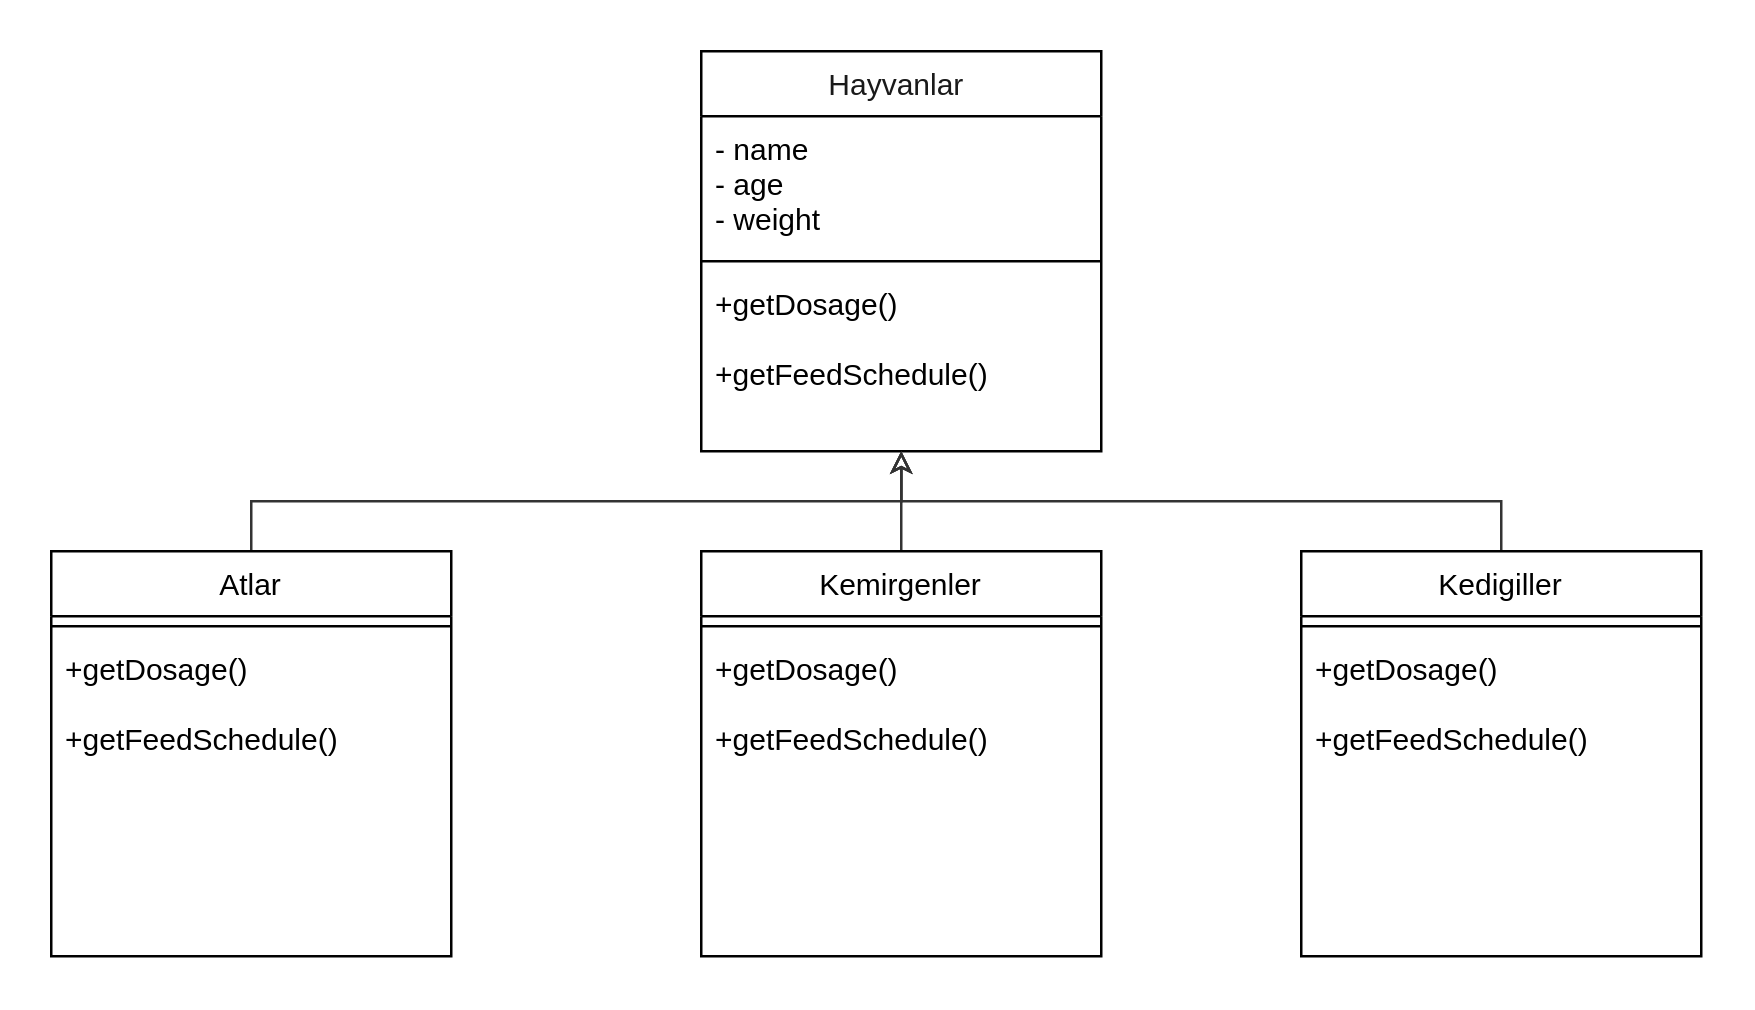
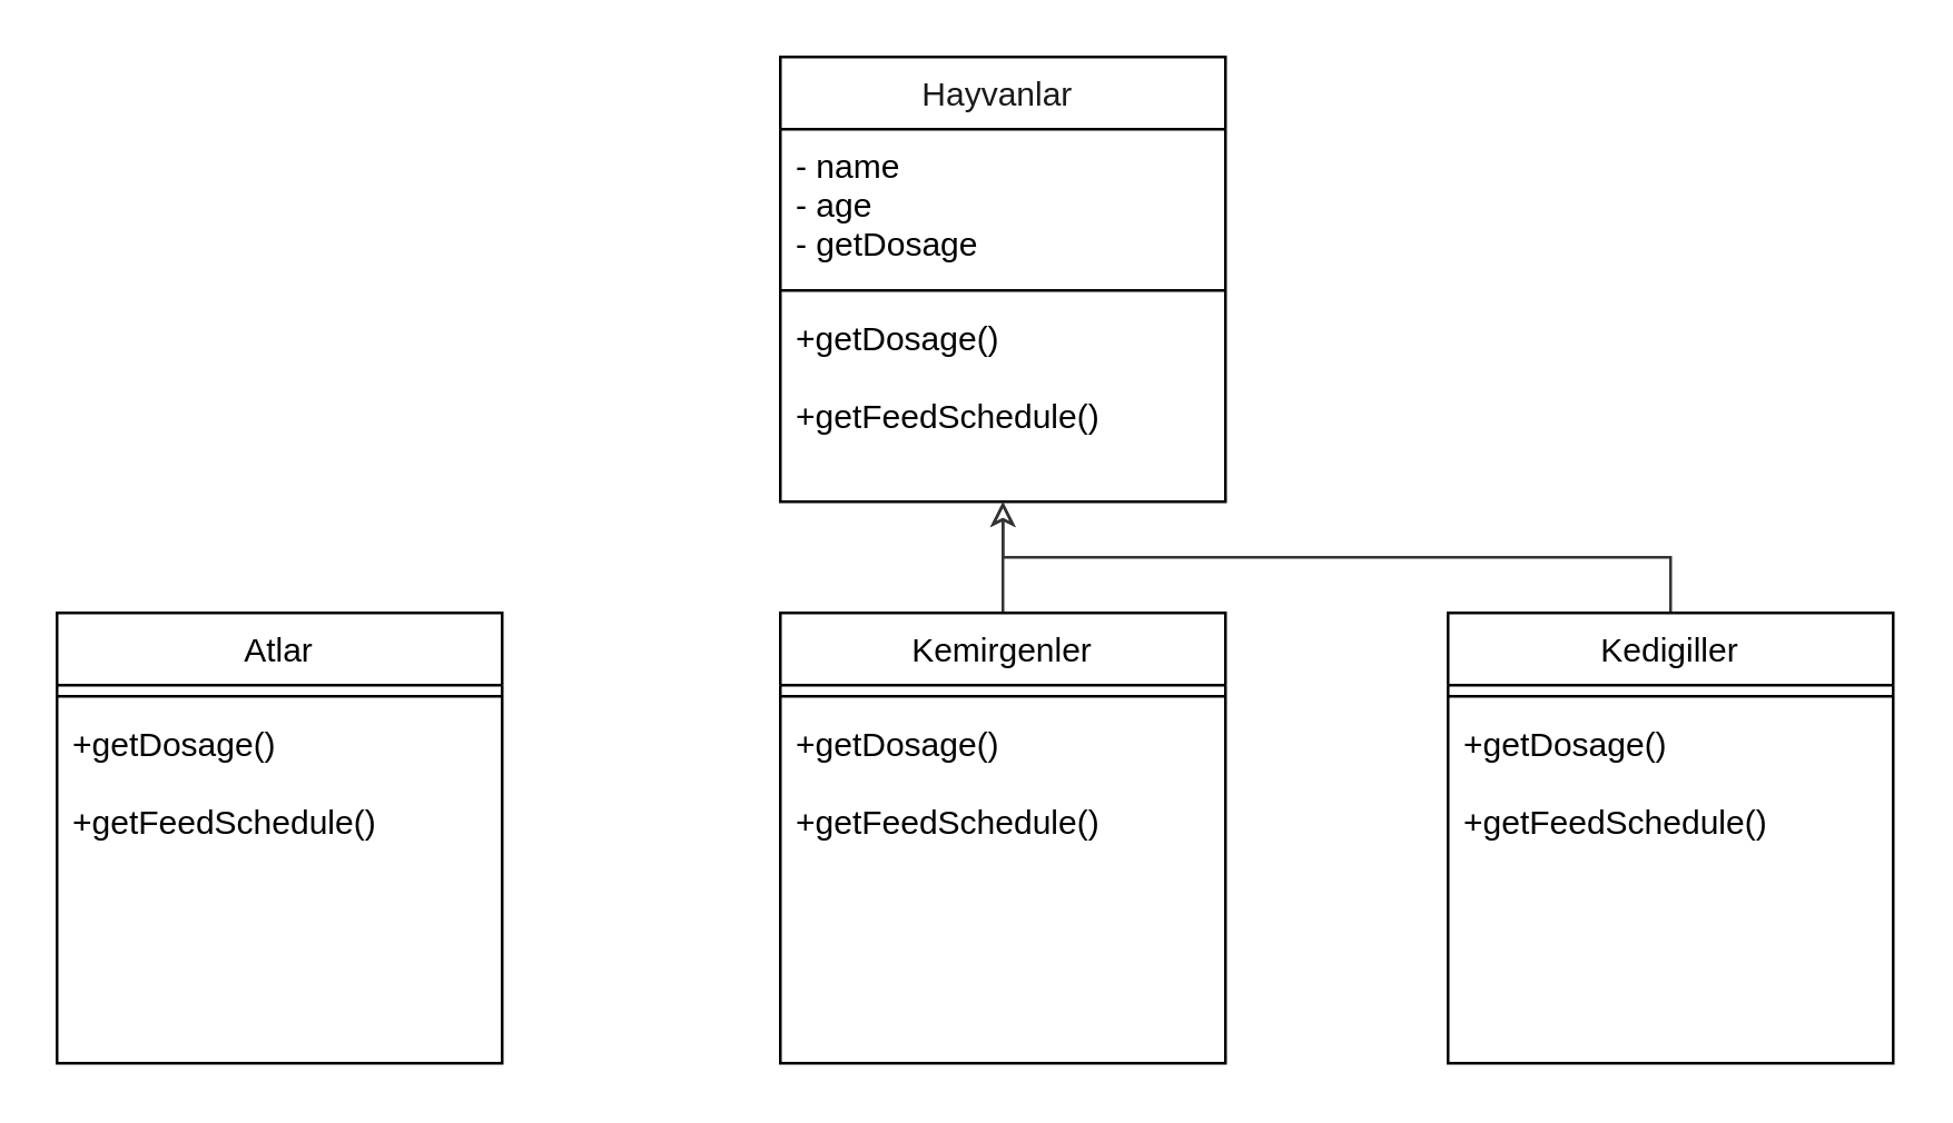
- <mxCell id="3" value="- name&#10;- age&#10;- weight" style="text;align=left;verticalAlign=top;spacingLeft=4;spacingRight=4;overflow=hidden;rotatable=0;points=[[0,0.5],[1,0.5]];portConstraint=eastwest;" parent="2" vertex="1"><mxGeometry y="26" width="160" height="54" as="geometry" /></mxCell>
+ <mxCell id="3" value="- name&#10;- age&#10;- getDosage" style="text;align=left;verticalAlign=top;spacingLeft=4;spacingRight=4;overflow=hidden;rotatable=0;points=[[0,0.5],[1,0.5]];portConstraint=eastwest;" parent="2" vertex="1"><mxGeometry y="26" width="160" height="54" as="geometry" /></mxCell>
- <mxCell id="6" value="" style="edgeStyle=orthogonalEdgeStyle;rounded=0;orthogonalLoop=1;jettySize=auto;entryX=0.5;entryY=1;entryDx=0;entryDy=0;fontColor=none;horizontal=1;fontSize=17;fontFamily=Courier New;labelBackgroundColor=none;noLabel=1;fontStyle=0;textOpacity=10;spacingTop=4;strokeColor=#333333;endArrow=classic;endFill=0;" edge="1" parent="1" source="7" target="2"><mxGeometry relative="1" as="geometry"><Array as="points"><mxPoint x="100" y="200" /><mxPoint x="360" y="200" /></Array></mxGeometry></mxCell>
